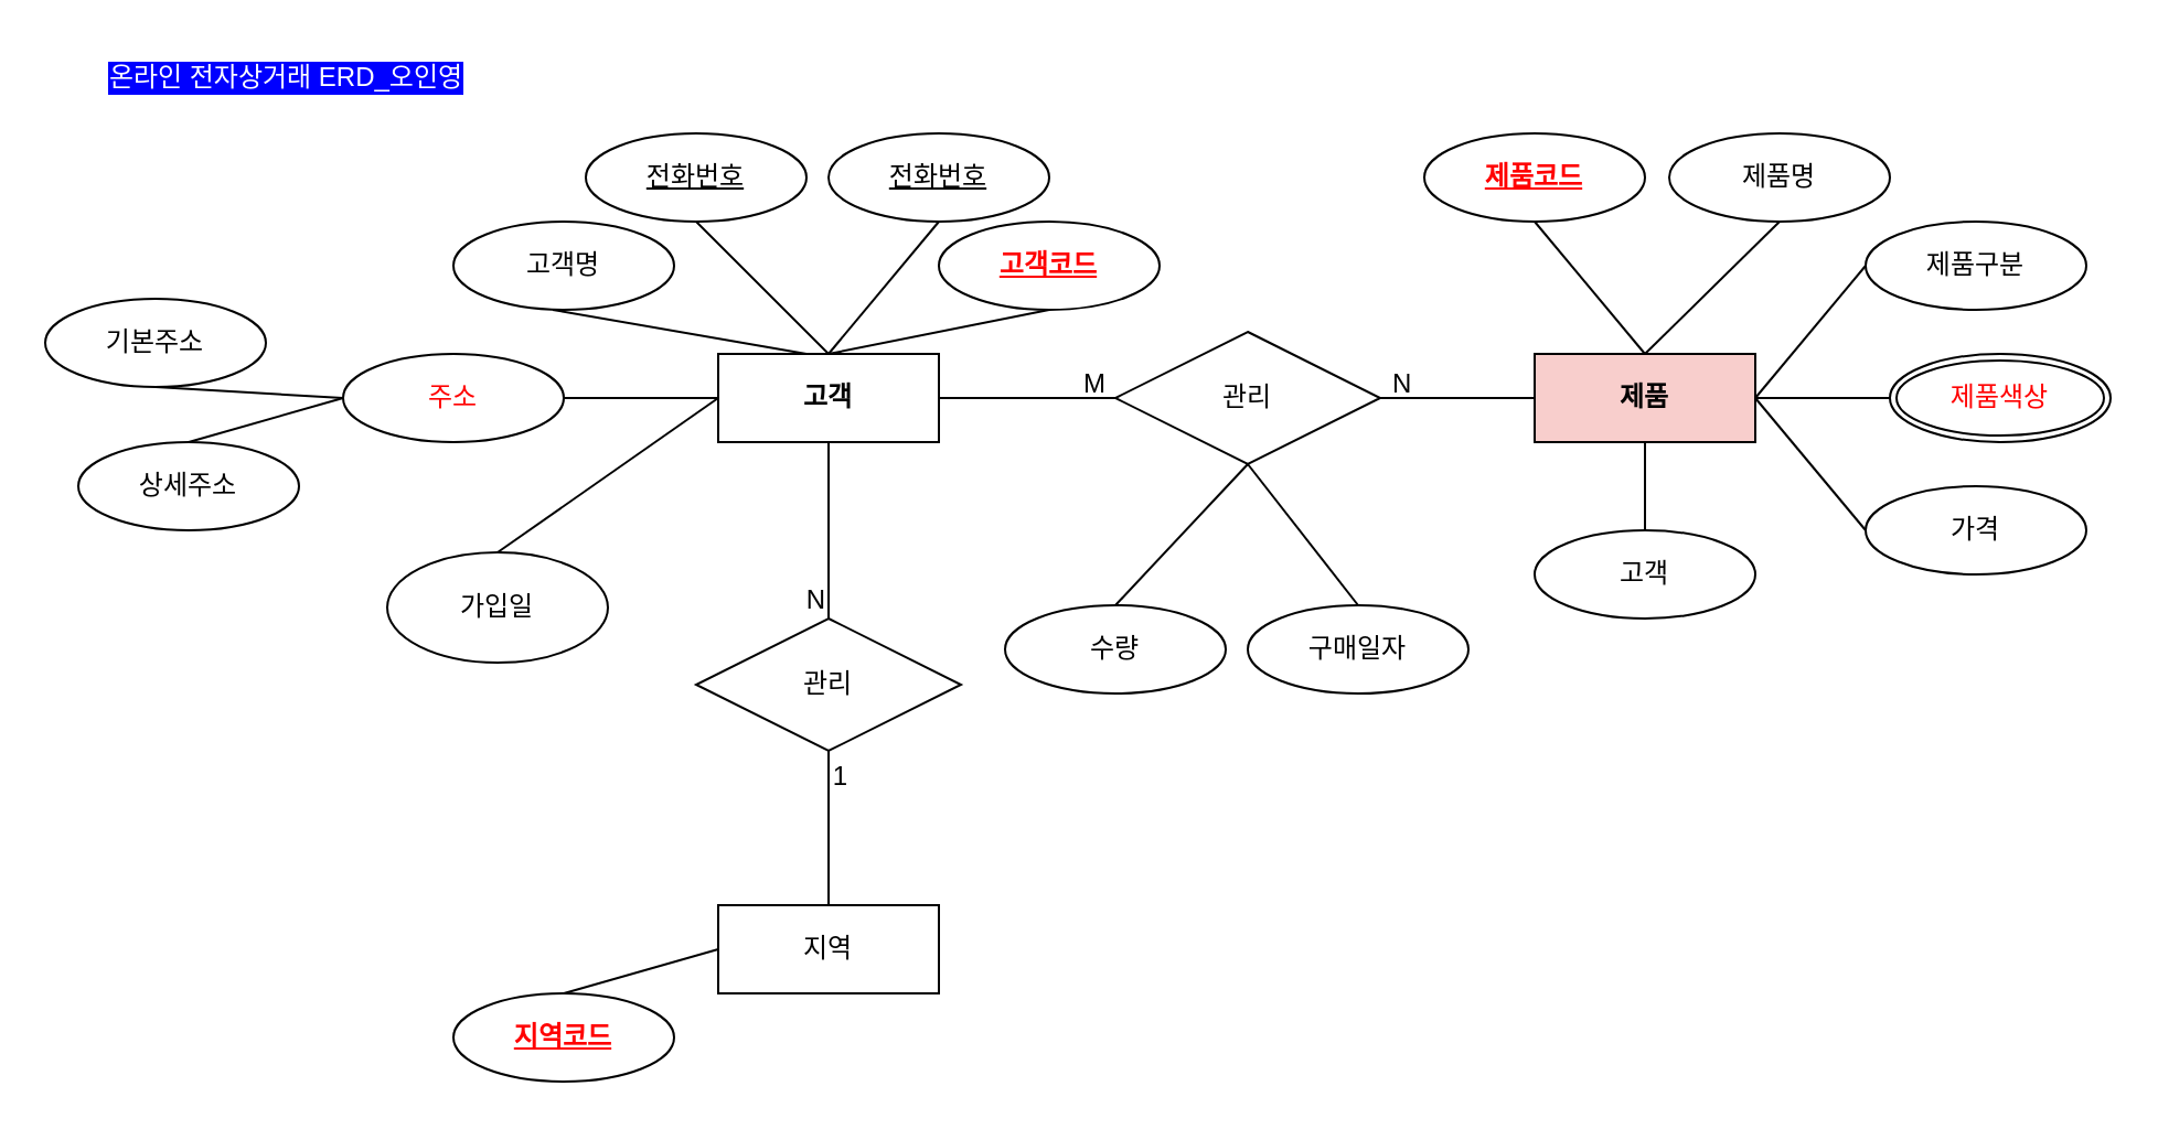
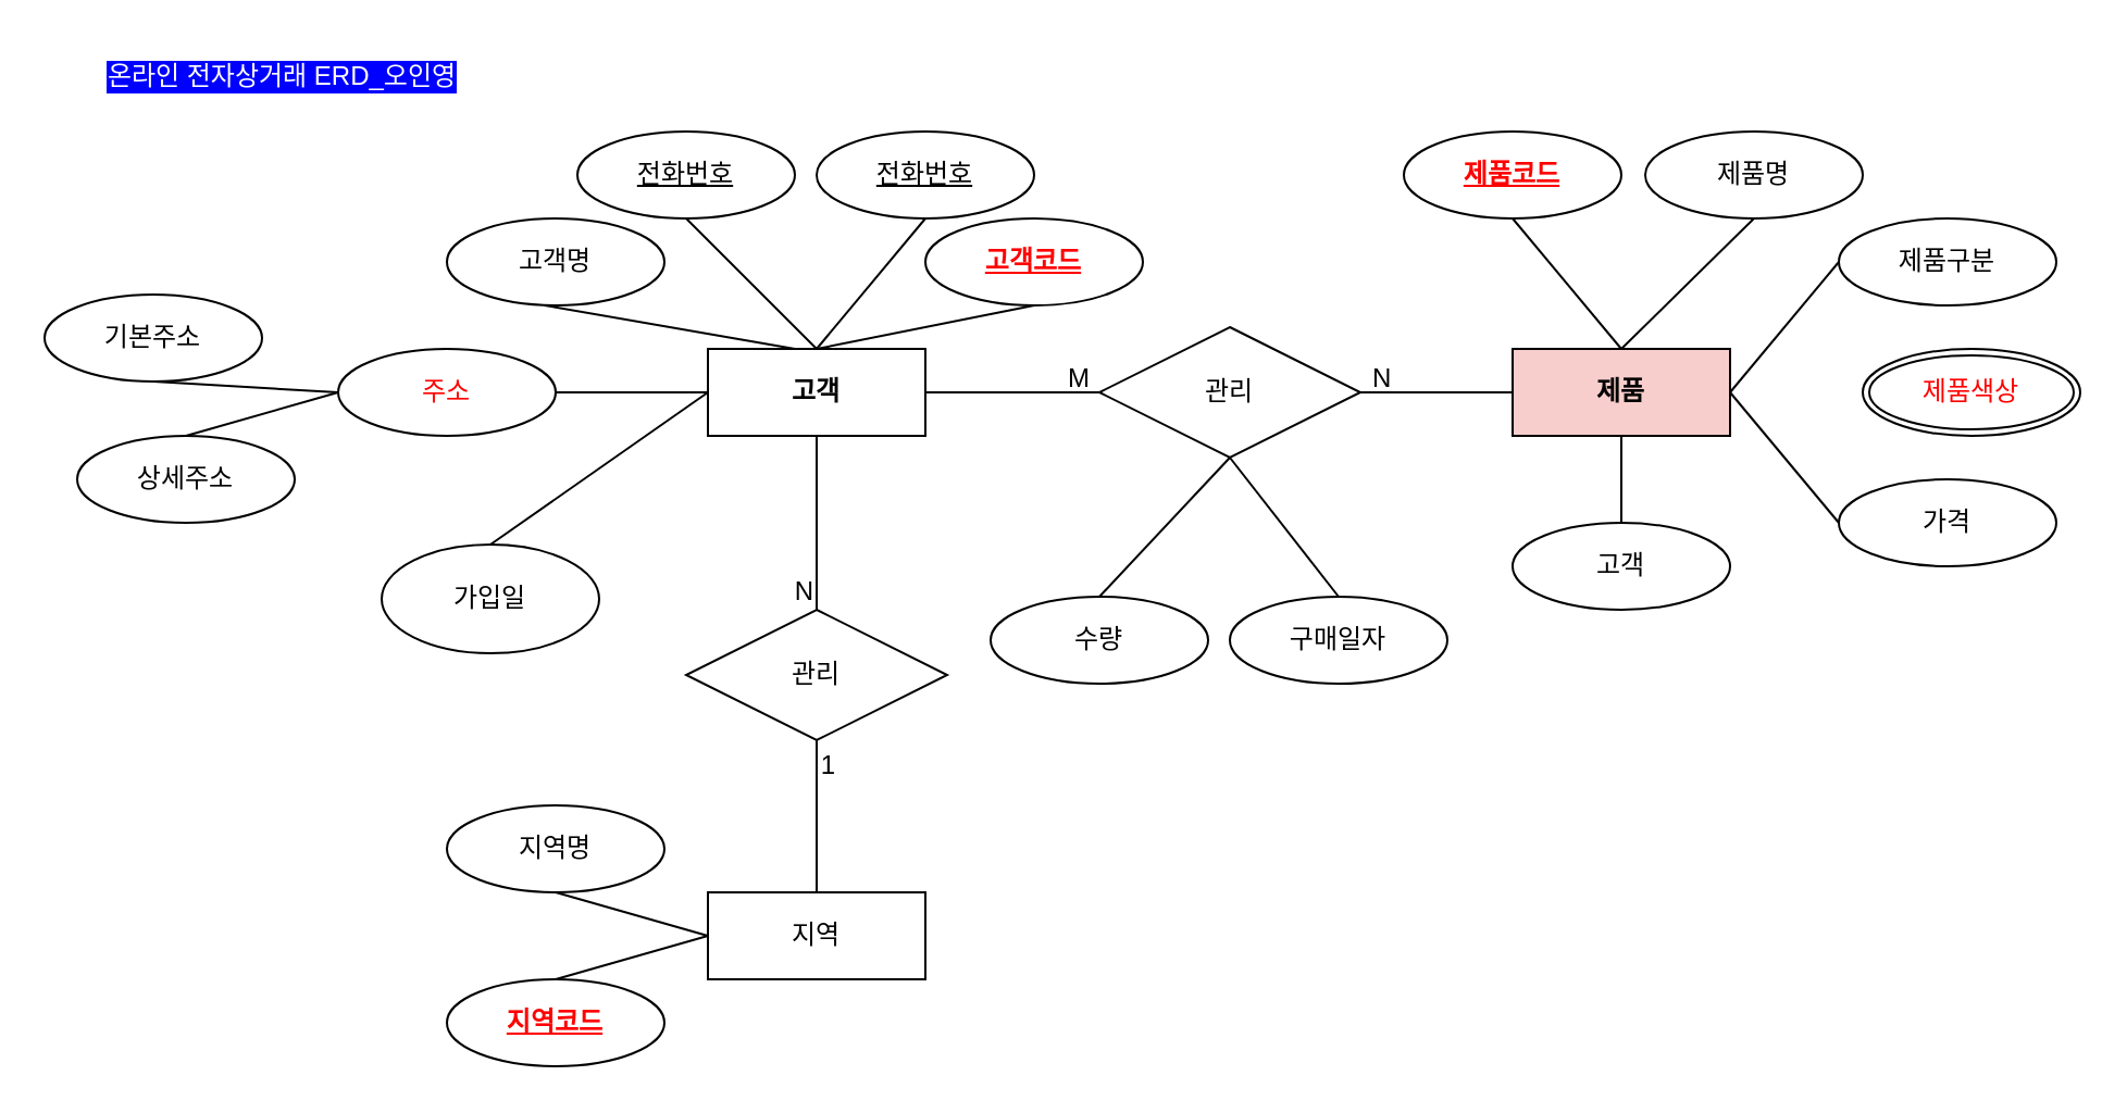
- <mxCell id="33" value="" style="endArrow=none;html=1;rounded=0;entryX=0;entryY=0.5;entryDx=0;entryDy=0;exitX=1;exitY=0.5;exitDx=0;exitDy=0;" edge="1" parent="1" source="3" target="12"><mxGeometry width="50" height="50" relative="1" as="geometry"><mxPoint x="805" y="180" as="sourcePoint" /><mxPoint x="865" y="150" as="targetPoint" /></mxGeometry></mxCell>
+ <mxCell id="19" value="지역명" style="ellipse;whiteSpace=wrap;html=1;align=center;" vertex="1" parent="1"><mxGeometry x="205" y="370" width="100" height="40" as="geometry" /></mxCell>
+ <mxCell id="28" value="" style="endArrow=none;html=1;rounded=0;entryX=0.5;entryY=1;entryDx=0;entryDy=0;exitX=0;exitY=0.5;exitDx=0;exitDy=0;" edge="1" parent="1" source="4" target="19"><mxGeometry width="50" height="50" relative="1" as="geometry"><mxPoint x="315" y="430" as="sourcePoint" /><mxPoint x="255" y="390" as="targetPoint" /></mxGeometry></mxCell>
